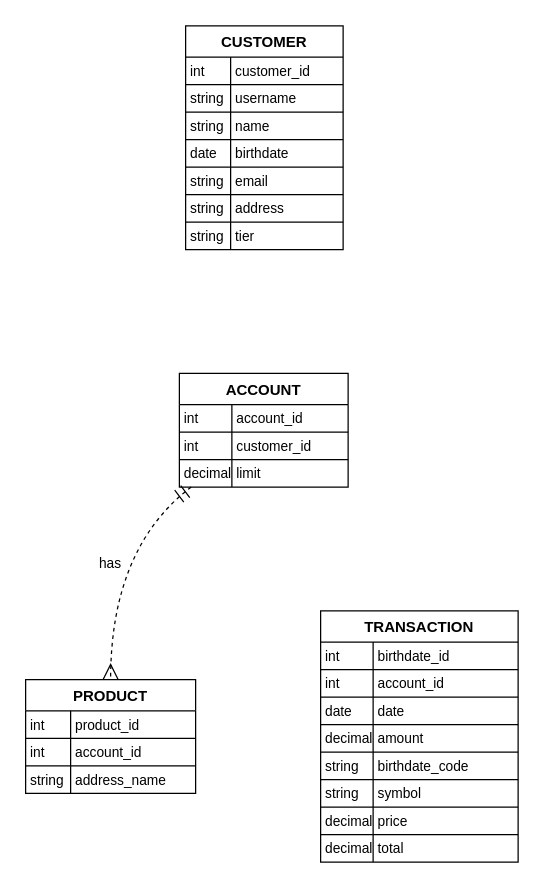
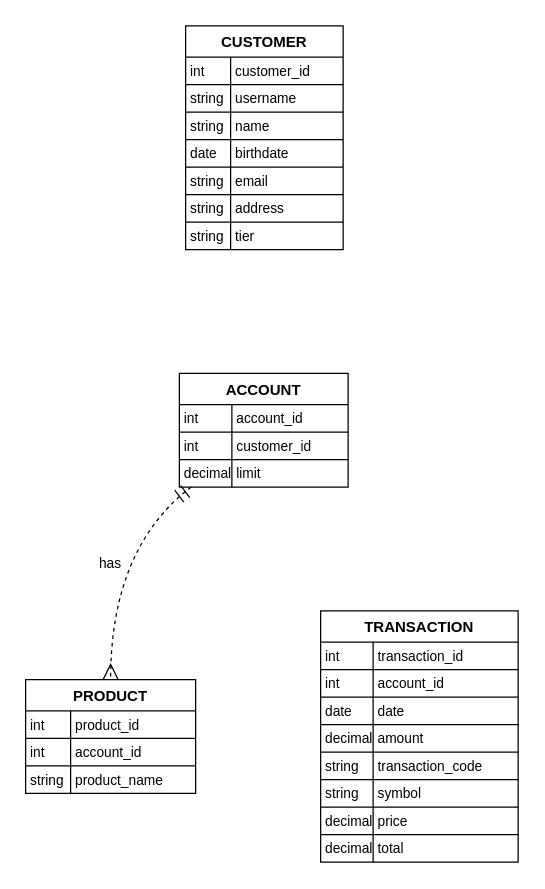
- <mxCell id="47" value="birthdate_id" style="shape=partialRectangle;connectable=0;fillColor=none;top=0;left=0;bottom=0;right=0;align=left;spacingLeft=2;overflow=hidden;fontSize=11;" vertex="1" parent="45"><mxGeometry x="42" width="116" height="22" as="geometry"><mxRectangle width="116" height="22" as="alternateBounds" /></mxGeometry></mxCell>
+ <mxCell id="47" value="transaction_id" style="shape=partialRectangle;connectable=0;fillColor=none;top=0;left=0;bottom=0;right=0;align=left;spacingLeft=2;overflow=hidden;fontSize=11;" vertex="1" parent="45"><mxGeometry x="42" width="116" height="22" as="geometry"><mxRectangle width="116" height="22" as="alternateBounds" /></mxGeometry></mxCell>
- <mxCell id="59" value="birthdate_code" style="shape=partialRectangle;connectable=0;fillColor=none;top=0;left=0;bottom=0;right=0;align=left;spacingLeft=2;overflow=hidden;fontSize=11;" vertex="1" parent="57"><mxGeometry x="42" width="116" height="22" as="geometry"><mxRectangle width="116" height="22" as="alternateBounds" /></mxGeometry></mxCell>
+ <mxCell id="59" value="transaction_code" style="shape=partialRectangle;connectable=0;fillColor=none;top=0;left=0;bottom=0;right=0;align=left;spacingLeft=2;overflow=hidden;fontSize=11;" vertex="1" parent="57"><mxGeometry x="42" width="116" height="22" as="geometry"><mxRectangle width="116" height="22" as="alternateBounds" /></mxGeometry></mxCell>
- <mxCell id="43" value="address_name" style="shape=partialRectangle;connectable=0;fillColor=none;top=0;left=0;bottom=0;right=0;align=left;spacingLeft=2;overflow=hidden;fontSize=11;" vertex="1" parent="41"><mxGeometry x="36" width="100" height="22" as="geometry"><mxRectangle width="100" height="22" as="alternateBounds" /></mxGeometry></mxCell>
+ <mxCell id="43" value="product_name" style="shape=partialRectangle;connectable=0;fillColor=none;top=0;left=0;bottom=0;right=0;align=left;spacingLeft=2;overflow=hidden;fontSize=11;" vertex="1" parent="41"><mxGeometry x="36" width="100" height="22" as="geometry"><mxRectangle width="100" height="22" as="alternateBounds" /></mxGeometry></mxCell>
